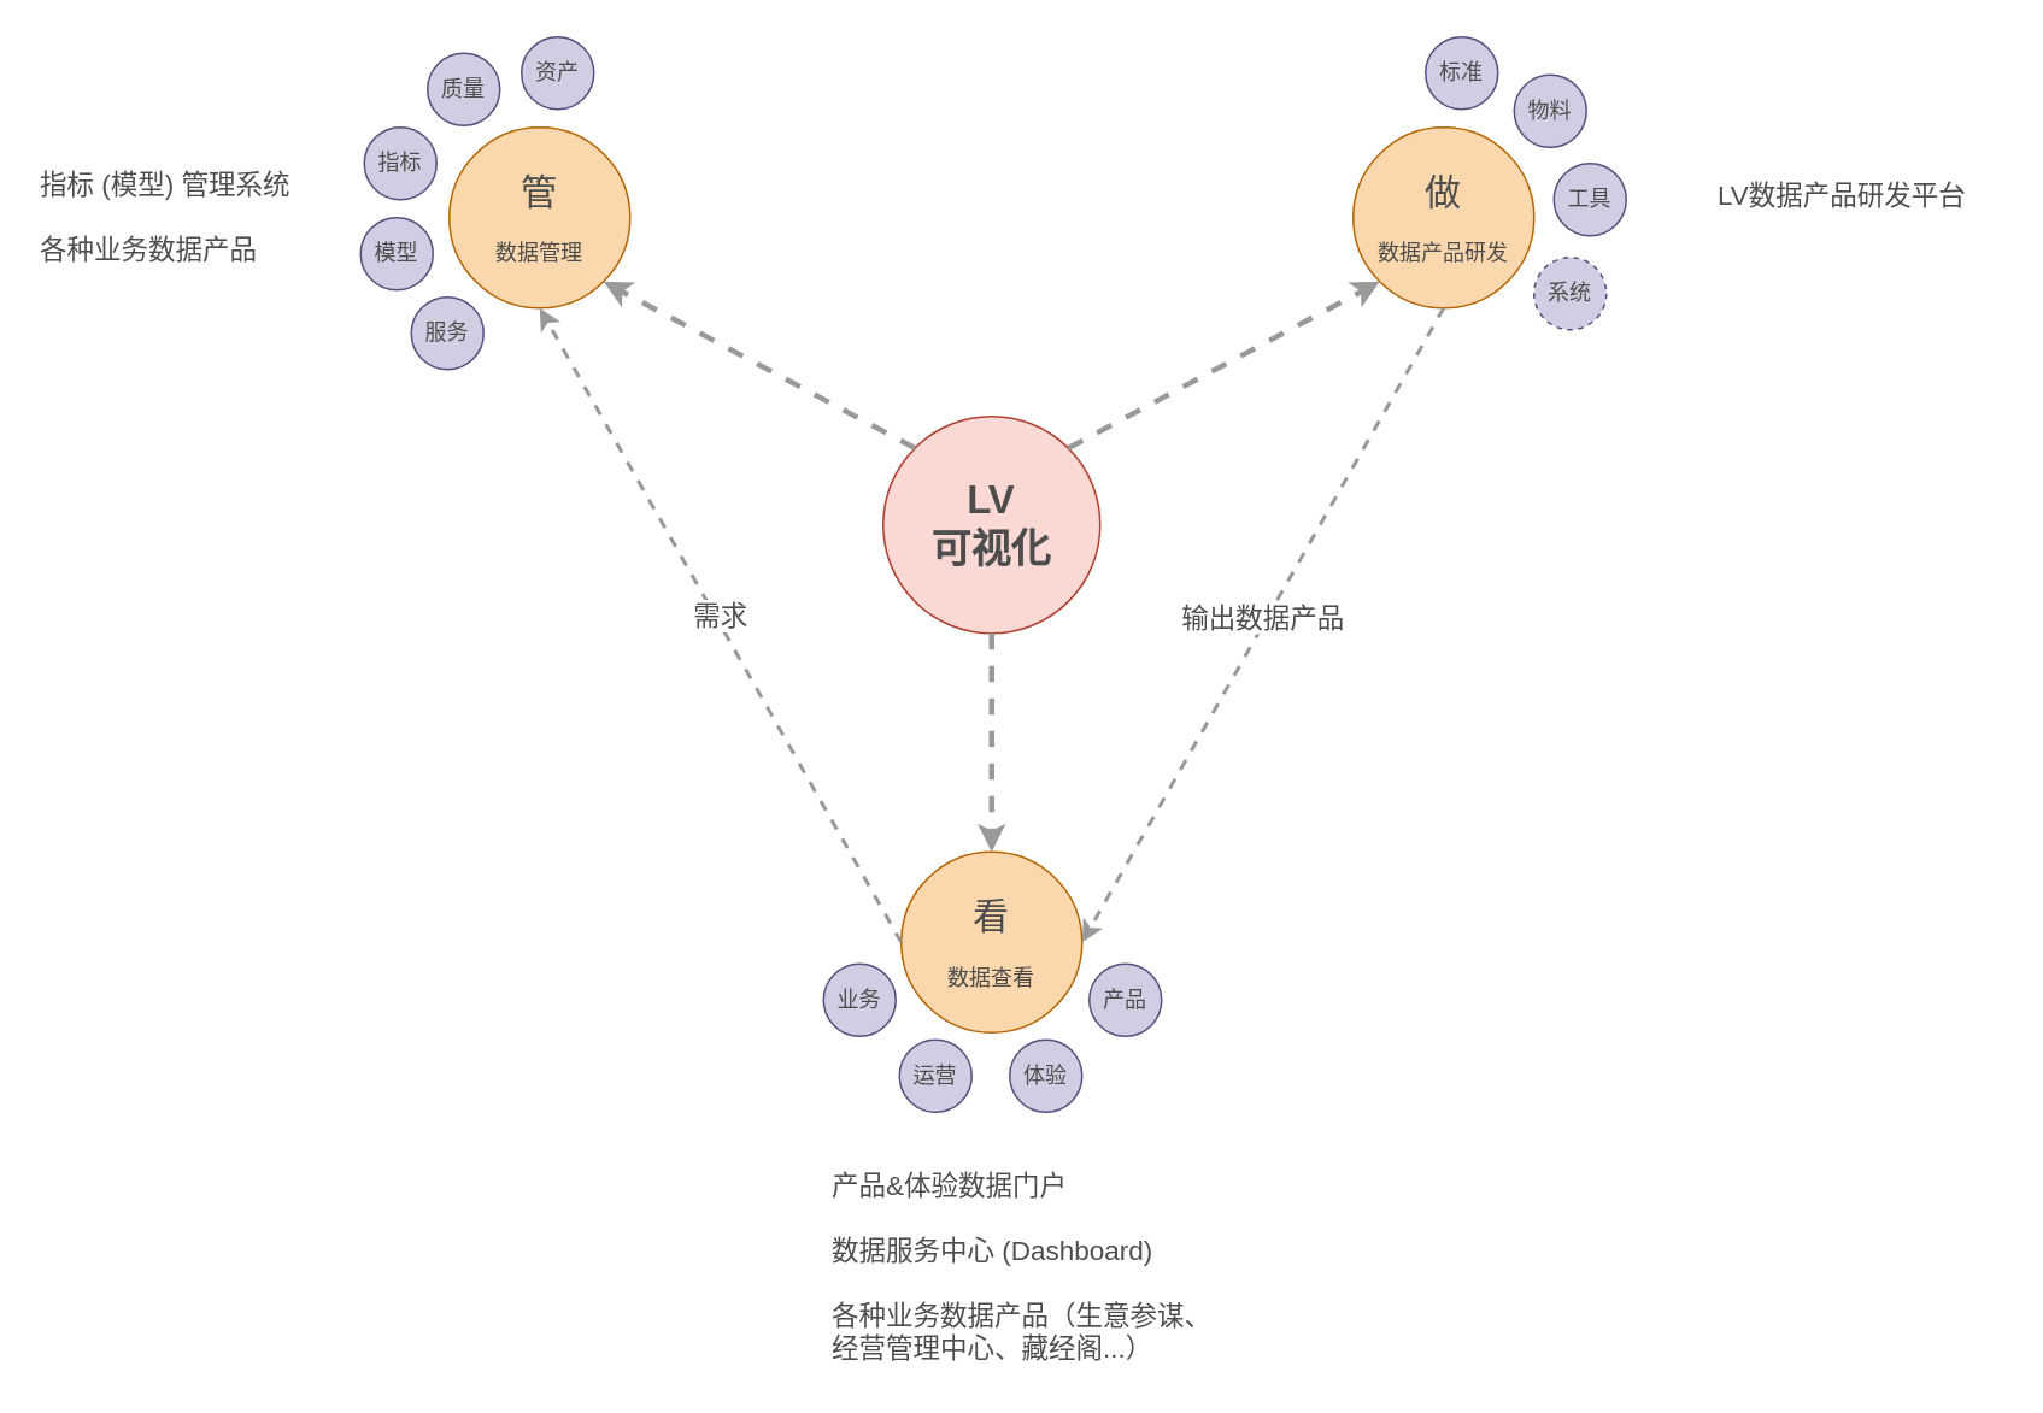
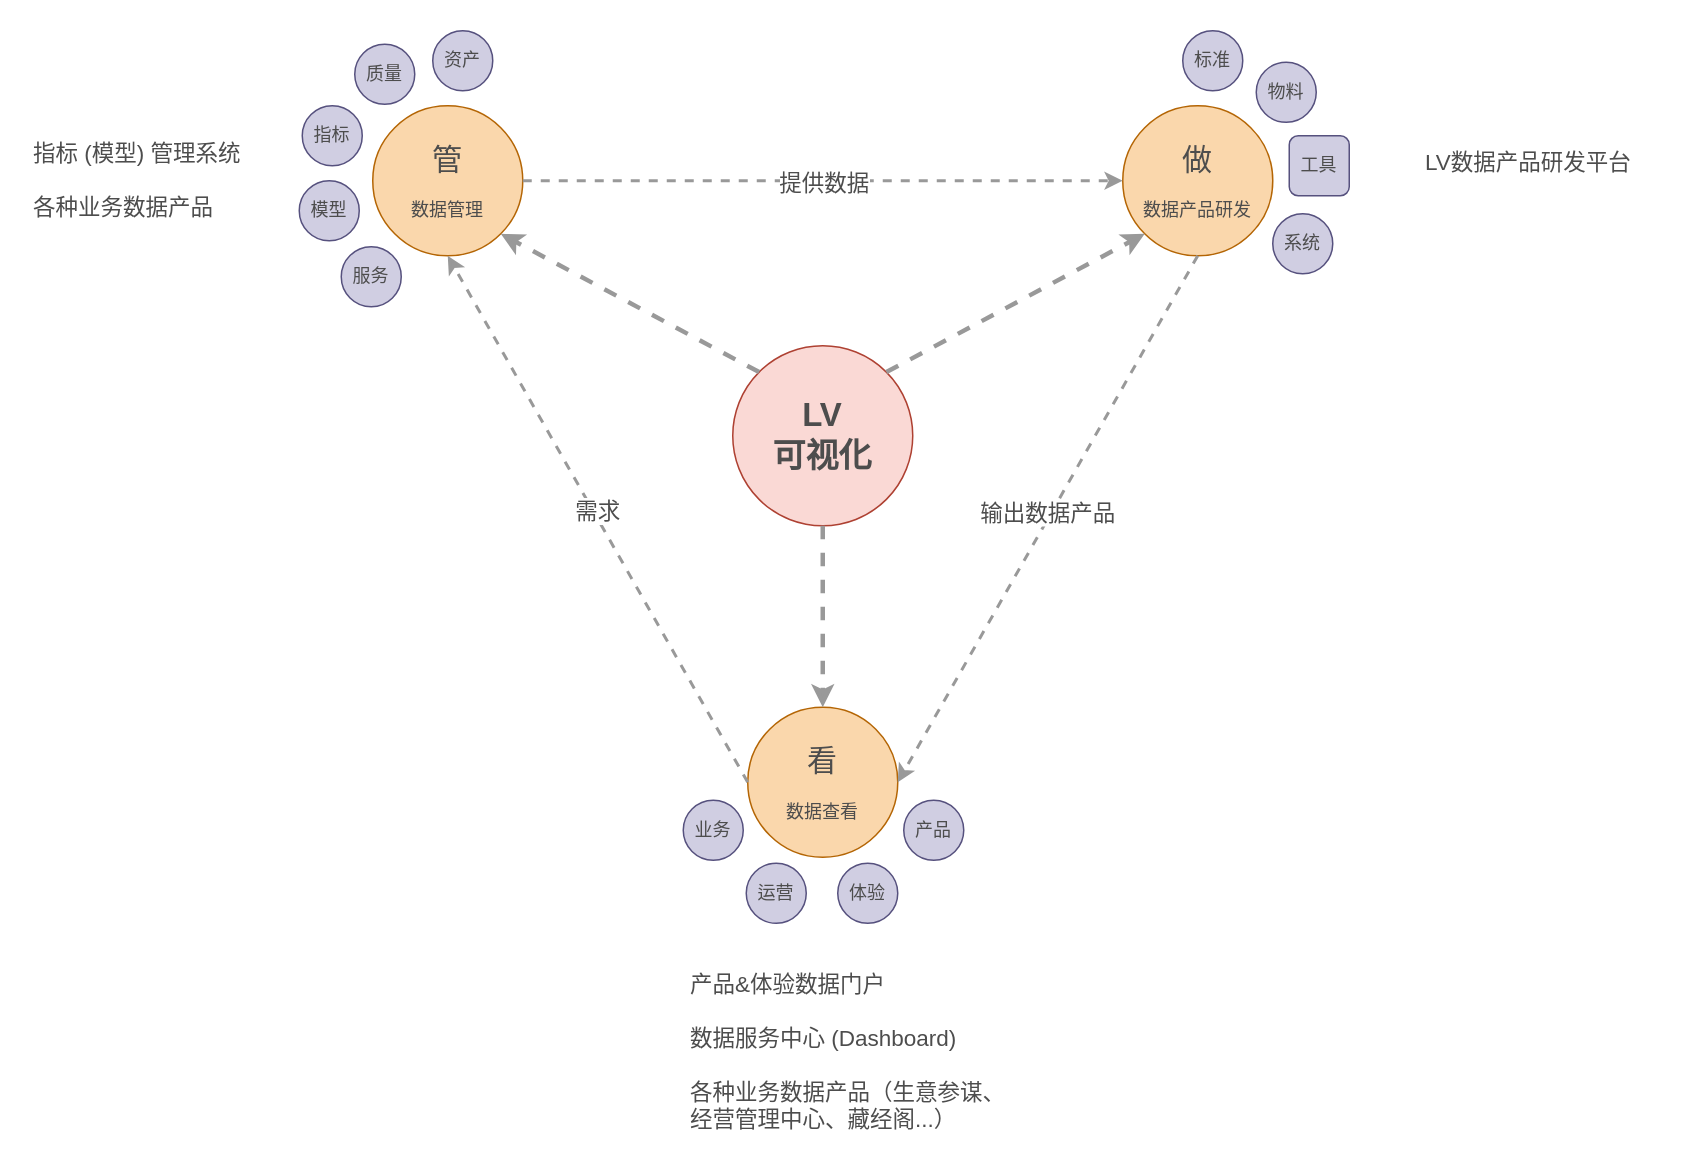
- <mxCell id="16" value="工具" style="ellipse;whiteSpace=wrap;html=1;aspect=fixed;fontSize=12;align=center;fillColor=#d0cee2;strokeColor=#56517e;fontColor=#4D4D4D;" vertex="1" parent="1"><mxGeometry x="859" y="90" width="40" height="40" as="geometry" /></mxCell>
+ <mxCell id="16" value="工具" style="whiteSpace=wrap;html=1;aspect=fixed;fontSize=12;align=center;fillColor=#d0cee2;strokeColor=#56517e;fontColor=#4D4D4D;rounded=1;" vertex="1" parent="1"><mxGeometry x="859" y="90" width="40" height="40" as="geometry" /></mxCell>
+ <mxCell id="25" value="" style="endArrow=classic;html=1;dashed=1;strokeColor=#999999;strokeWidth=2;fontSize=15;fontColor=#4D4D4D;entryX=0;entryY=0.5;entryDx=0;entryDy=0;exitX=1;exitY=0.5;exitDx=0;exitDy=0;" edge="1" parent="1" source="3" target="4"><mxGeometry width="50" height="50" relative="1" as="geometry"><mxPoint x="198" y="700" as="sourcePoint" /><mxPoint x="248" y="650" as="targetPoint" /></mxGeometry></mxCell>
+ <mxCell id="26" value="提供数据" style="text;html=1;resizable=0;points=[];align=center;verticalAlign=middle;labelBackgroundColor=#ffffff;fontSize=15;fontColor=#4D4D4D;" vertex="1" connectable="0" parent="25"><mxGeometry x="-0.198" y="1" relative="1" as="geometry"><mxPoint x="40" y="1" as="offset" /></mxGeometry></mxCell>
- <mxCell id="17" value="系统" style="ellipse;whiteSpace=wrap;html=1;aspect=fixed;fontSize=12;align=center;fillColor=#d0cee2;strokeColor=#56517e;fontColor=#4D4D4D;dashed=1;" vertex="1" parent="1"><mxGeometry x="848" y="142" width="40" height="40" as="geometry" /></mxCell>
+ <mxCell id="17" value="系统" style="ellipse;whiteSpace=wrap;html=1;aspect=fixed;fontSize=12;align=center;fillColor=#d0cee2;strokeColor=#56517e;fontColor=#4D4D4D;" vertex="1" parent="1"><mxGeometry x="848" y="142" width="40" height="40" as="geometry" /></mxCell>
